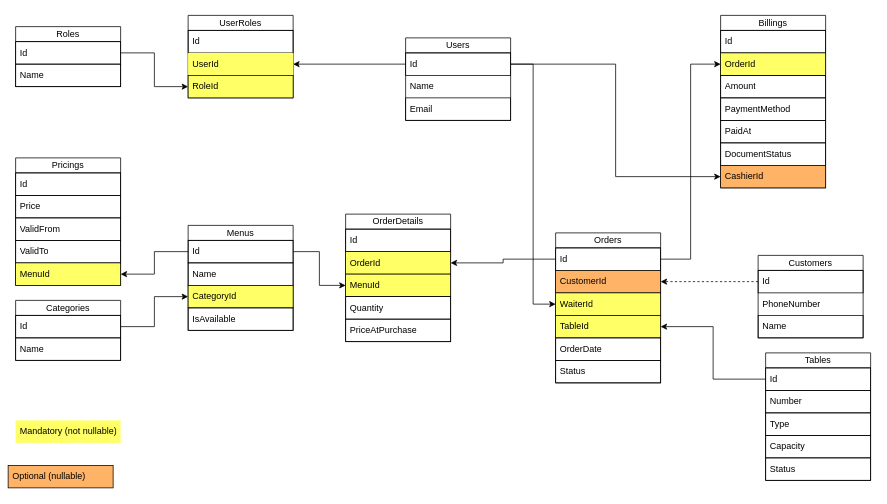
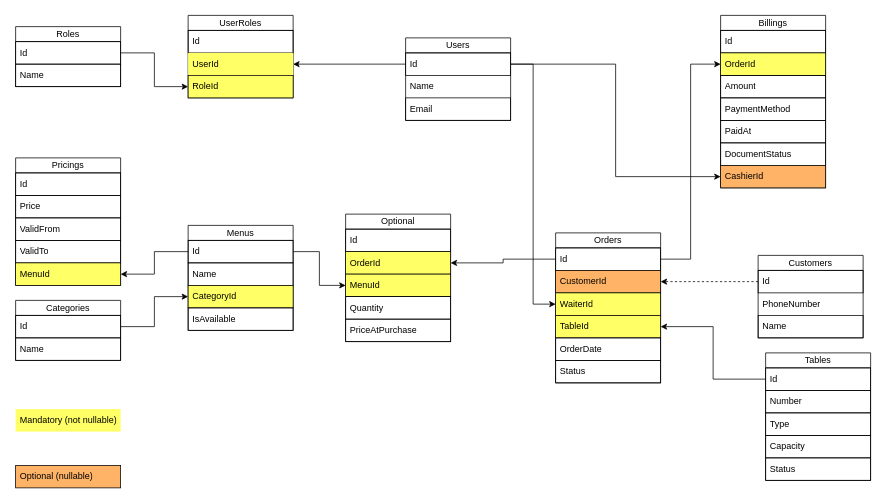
- <mxCell id="44" value="OrderDetails" style="swimlane;fontStyle=0;childLayout=stackLayout;horizontal=1;startSize=20;horizontalStack=0;resizeParent=1;resizeParentMax=0;resizeLast=0;collapsible=1;marginBottom=0;whiteSpace=wrap;html=1;" parent="1" vertex="1"><mxGeometry x="460" y="285" width="140" height="170" as="geometry" /></mxCell>
+ <mxCell id="44" value="Optional" style="swimlane;fontStyle=0;childLayout=stackLayout;horizontal=1;startSize=20;horizontalStack=0;resizeParent=1;resizeParentMax=0;resizeLast=0;collapsible=1;marginBottom=0;whiteSpace=wrap;html=1;" parent="1" vertex="1"><mxGeometry x="460" y="285" width="140" height="170" as="geometry" /></mxCell>
- <mxCell id="69" value="Mandatory (not nullable)" style="text;strokeColor=none;fillColor=#FFFF66;align=left;verticalAlign=middle;spacingLeft=4;spacingRight=4;overflow=hidden;points=[[0,0.5],[1,0.5]];portConstraint=eastwest;rotatable=0;whiteSpace=wrap;html=1;" parent="1" vertex="1"><mxGeometry x="20" y="560" width="140" height="30" as="geometry" /></mxCell>
+ <mxCell id="69" value="Mandatory (not nullable)" style="text;strokeColor=none;fillColor=#FFFF66;align=left;verticalAlign=middle;spacingLeft=4;spacingRight=4;overflow=hidden;points=[[0,0.5],[1,0.5]];portConstraint=eastwest;rotatable=0;whiteSpace=wrap;html=1;" parent="1" vertex="1"><mxGeometry x="20" y="545" width="140" height="30" as="geometry" /></mxCell>
- <mxCell id="70" value="Optional (nullable)" style="text;strokeColor=default;fillColor=#FFB366;align=left;verticalAlign=middle;spacingLeft=4;spacingRight=4;overflow=hidden;points=[[0,0.5],[1,0.5]];portConstraint=eastwest;rotatable=0;whiteSpace=wrap;html=1;" parent="1" vertex="1"><mxGeometry x="10" y="620" width="140" height="30" as="geometry" /></mxCell>
+ <mxCell id="70" value="Optional (nullable)" style="text;strokeColor=default;fillColor=#FFB366;align=left;verticalAlign=middle;spacingLeft=4;spacingRight=4;overflow=hidden;points=[[0,0.5],[1,0.5]];portConstraint=eastwest;rotatable=0;whiteSpace=wrap;html=1;" parent="1" vertex="1"><mxGeometry x="20" y="620" width="140" height="30" as="geometry" /></mxCell>
